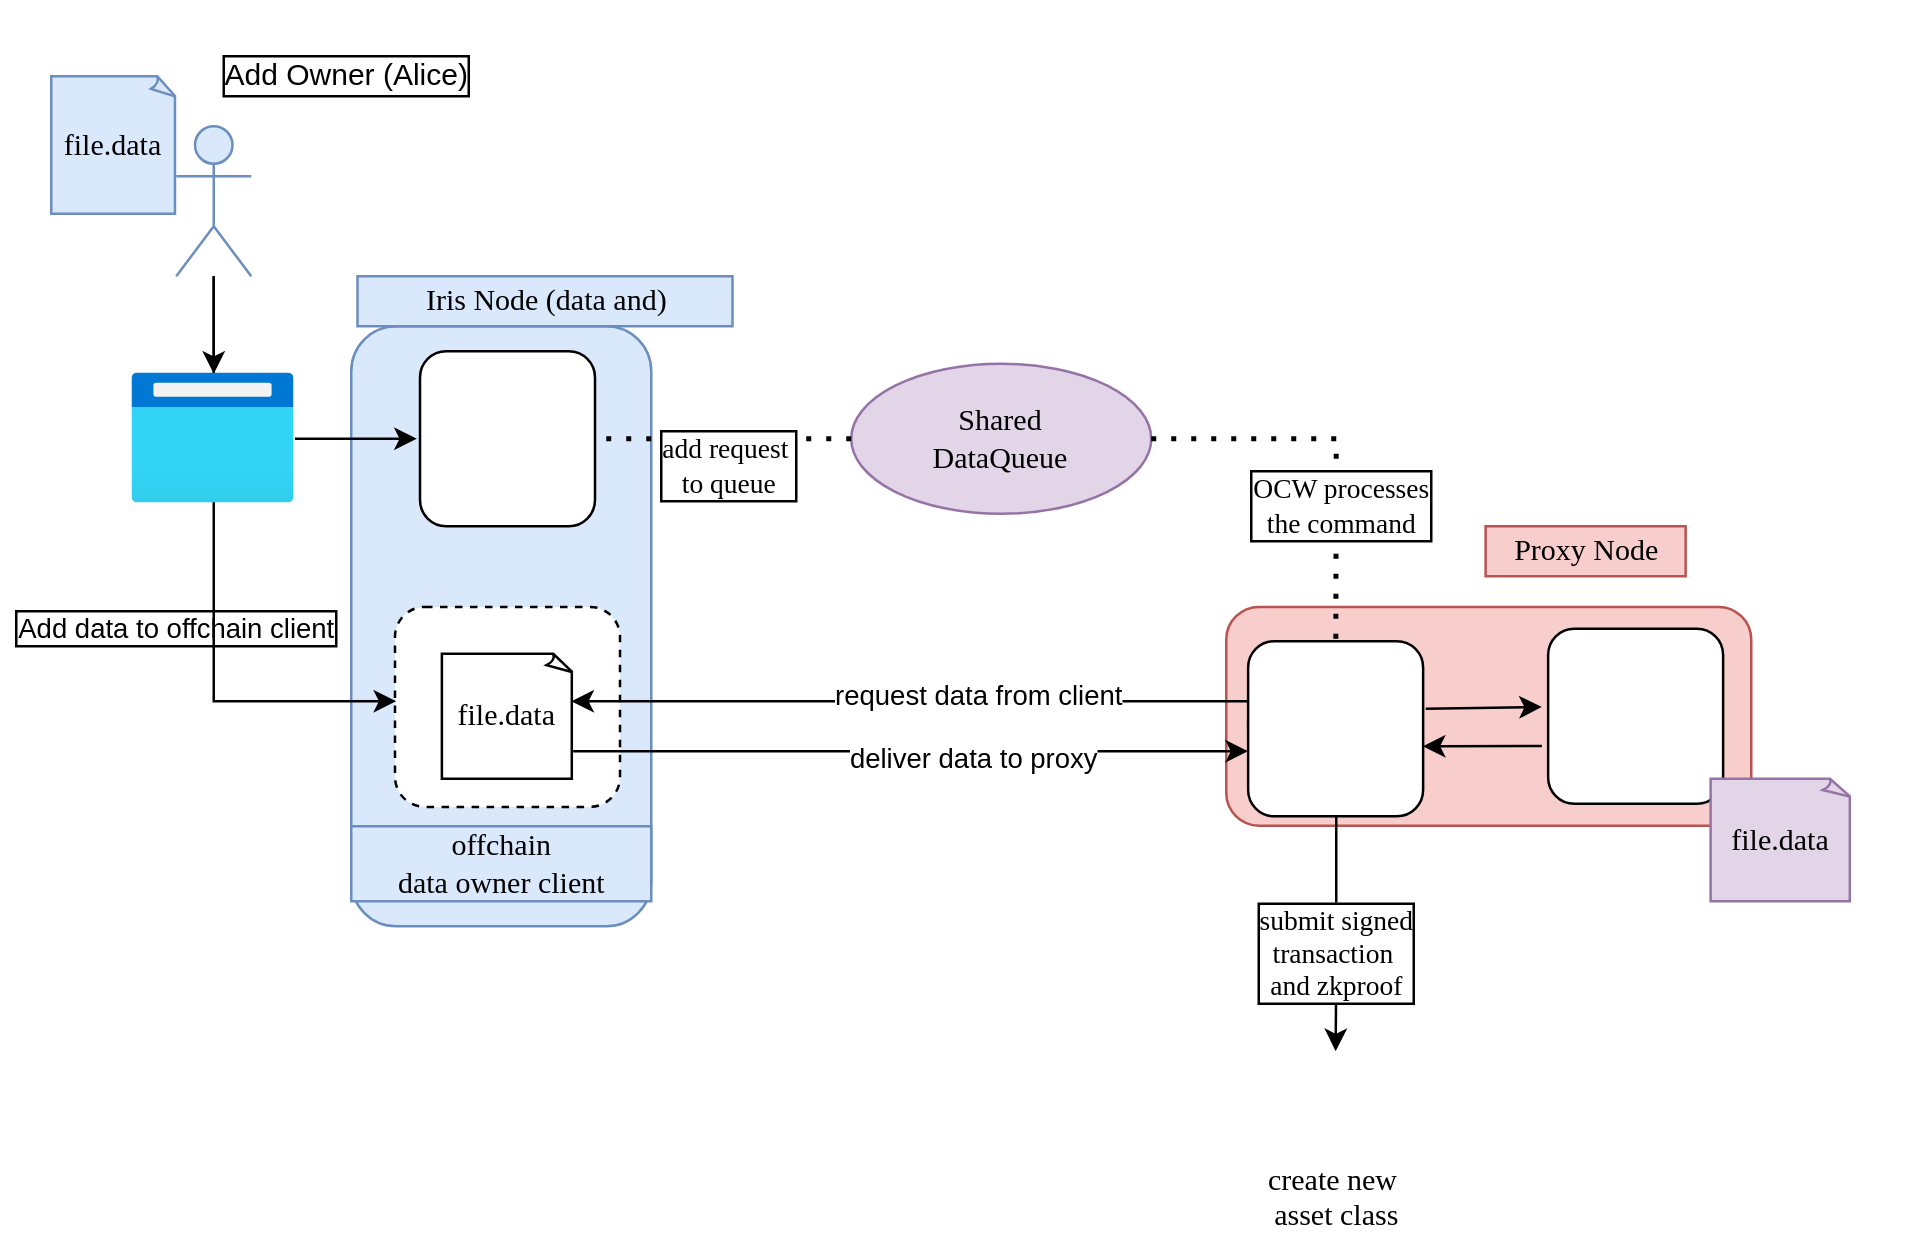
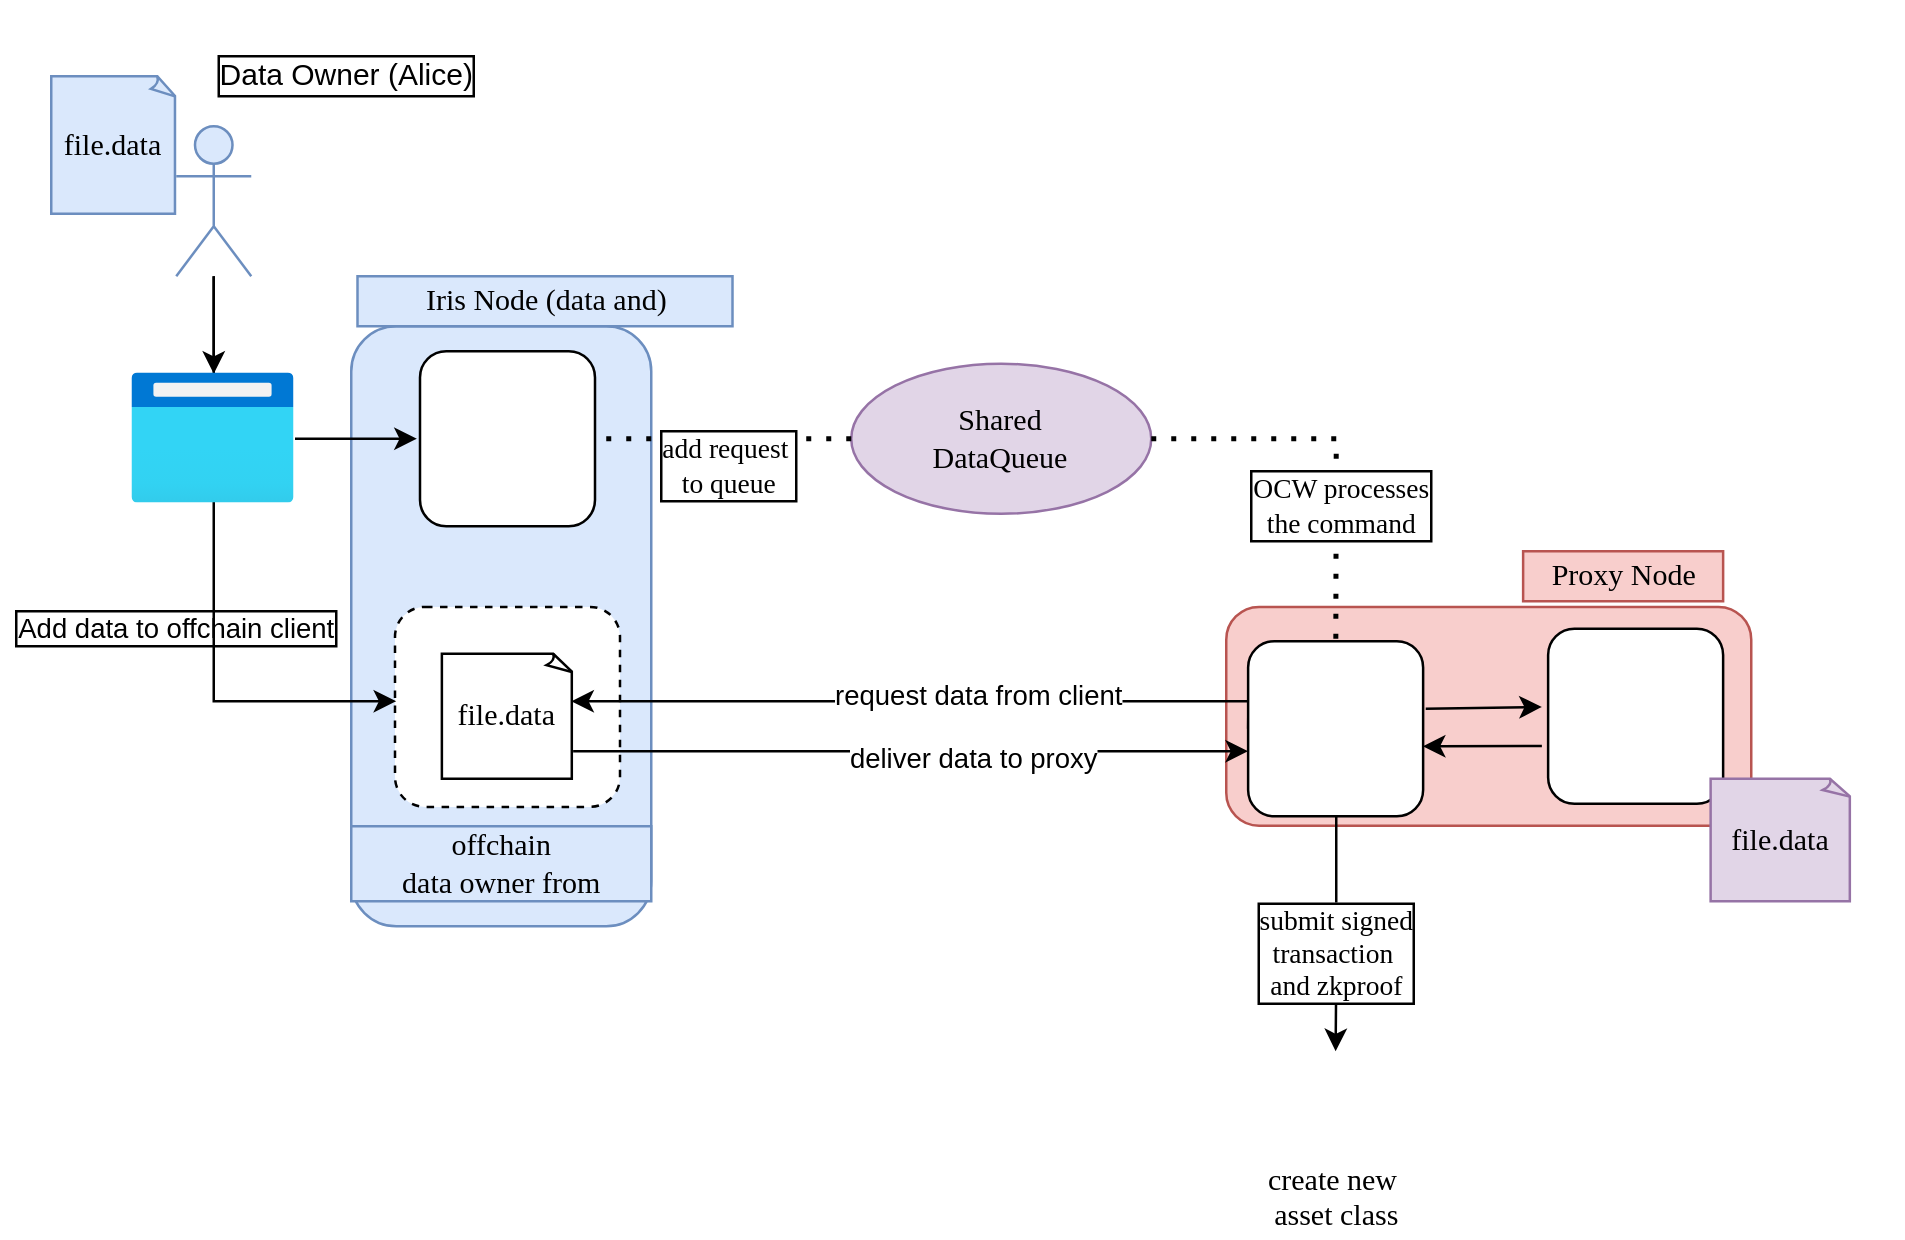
- <mxCell id="35" value="Add Owner (Alice)" style="text;html=1;align=center;verticalAlign=middle;resizable=0;points=[];autosize=1;strokeColor=none;fillColor=none;labelBorderColor=default;" parent="1" vertex="1"><mxGeometry x="77.5" y="20" width="120" height="20" as="geometry" /></mxCell>
+ <mxCell id="35" value="Data Owner (Alice)" style="text;html=1;align=center;verticalAlign=middle;resizable=0;points=[];autosize=1;strokeColor=none;fillColor=none;labelBorderColor=default;" parent="1" vertex="1"><mxGeometry x="77.5" y="20" width="120" height="20" as="geometry" /></mxCell>
- <mxCell id="15" value="Proxy Node" style="text;html=1;align=center;verticalAlign=middle;resizable=0;points=[];autosize=1;strokeColor=#b85450;fillColor=#f8cecc;fontFamily=Verdana;" parent="1" vertex="1"><mxGeometry x="593.75" y="210" width="80" height="20" as="geometry" /></mxCell>
+ <mxCell id="15" value="Proxy Node" style="text;html=1;align=center;verticalAlign=middle;resizable=0;points=[];autosize=1;strokeColor=#b85450;fillColor=#f8cecc;fontFamily=Verdana;" parent="1" vertex="1"><mxGeometry x="608.75" y="220" width="80" height="20" as="geometry" /></mxCell>
- <mxCell id="19" value="offchain &lt;br&gt;data owner client" style="text;html=1;align=center;verticalAlign=middle;resizable=0;points=[];autosize=1;strokeColor=#6c8ebf;fillColor=#dae8fc;fontFamily=Verdana;" parent="1" vertex="1"><mxGeometry x="140" y="330" width="120" height="30" as="geometry" /></mxCell>
+ <mxCell id="19" value="offchain &lt;br&gt;data owner from" style="text;html=1;align=center;verticalAlign=middle;resizable=0;points=[];autosize=1;strokeColor=#6c8ebf;fillColor=#dae8fc;fontFamily=Verdana;" parent="1" vertex="1"><mxGeometry x="140" y="330" width="120" height="30" as="geometry" /></mxCell>
